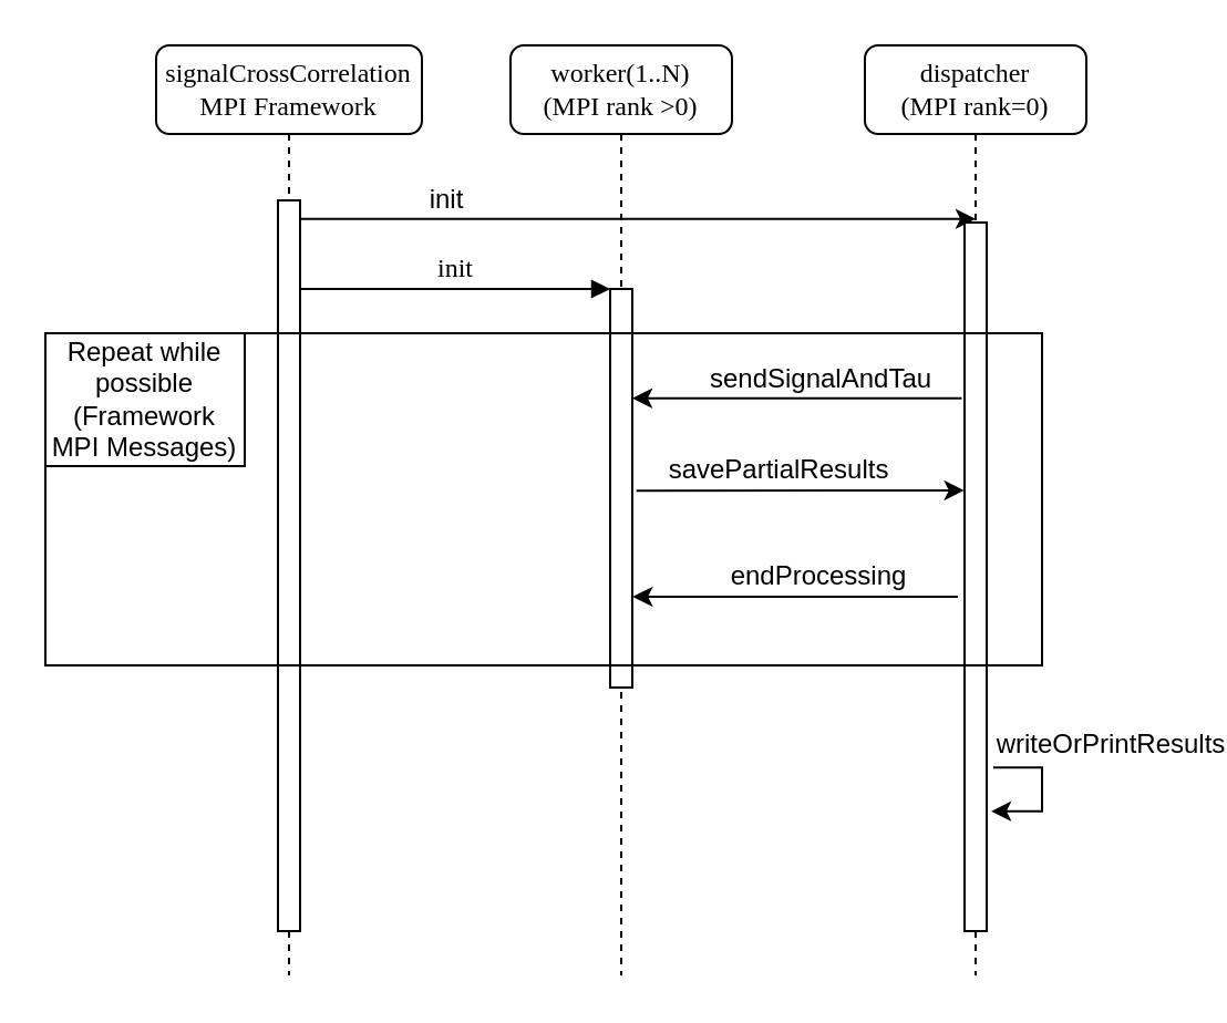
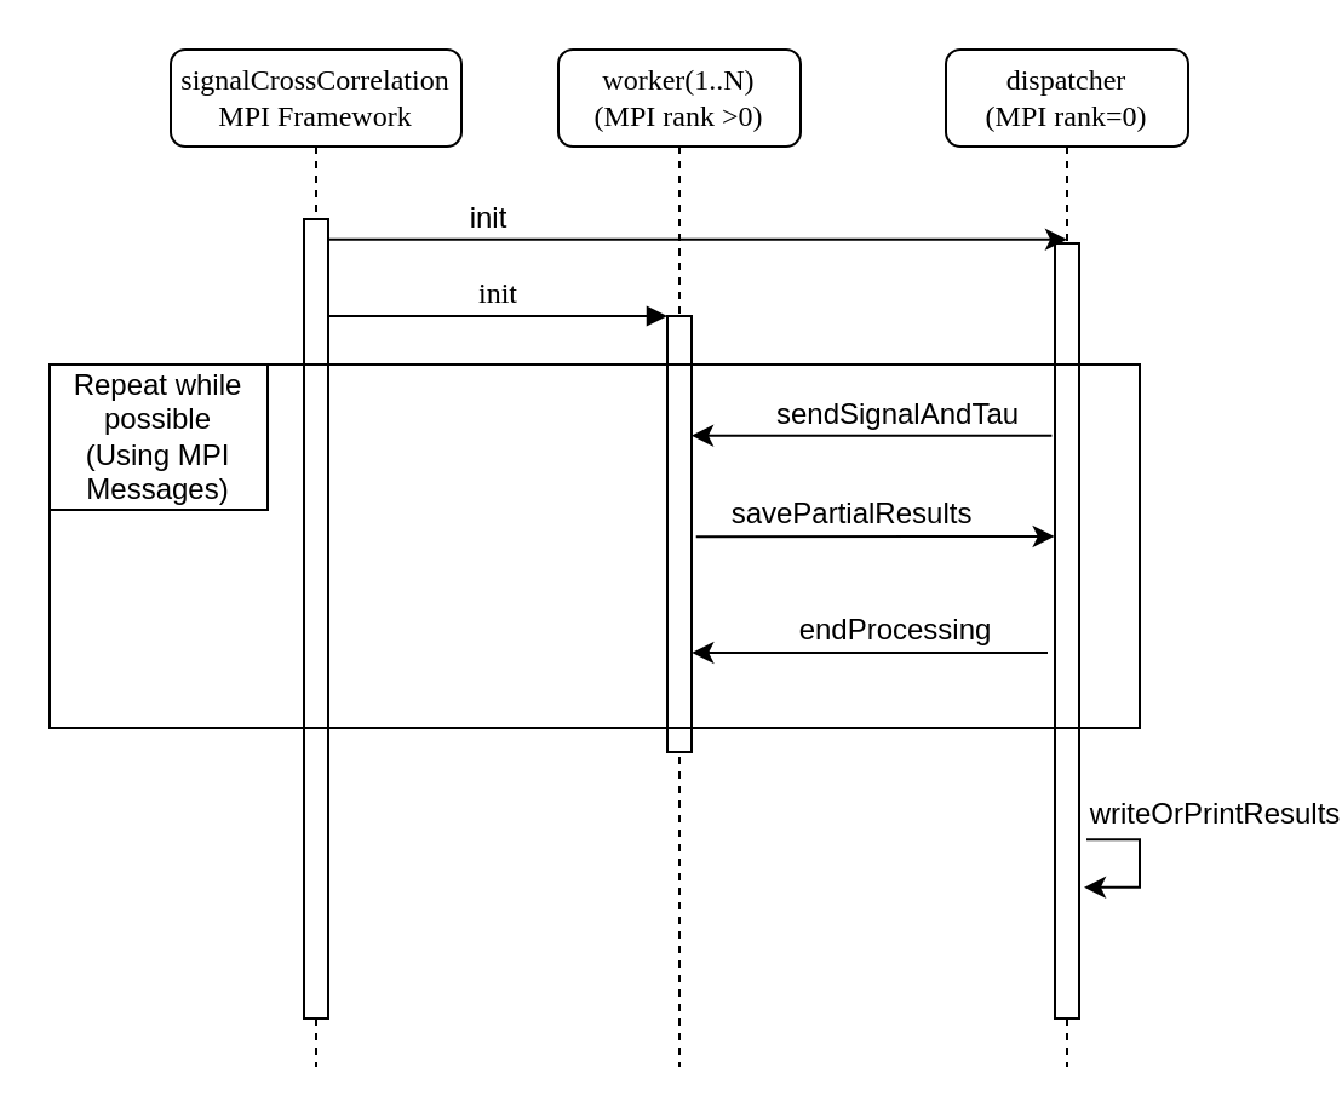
- <mxCell id="13" value="Repeat while&lt;br&gt;possible&lt;br&gt;(Framework MPI Messages)" style="rounded=0;whiteSpace=wrap;html=1;fillColor=none;" parent="1" vertex="1"><mxGeometry x="20" y="150" width="90" height="60" as="geometry" /></mxCell>
+ <mxCell id="13" value="Repeat while&lt;br&gt;possible&lt;br&gt;(Using MPI Messages)" style="rounded=0;whiteSpace=wrap;html=1;fillColor=none;" parent="1" vertex="1"><mxGeometry x="20" y="150" width="90" height="60" as="geometry" /></mxCell>
